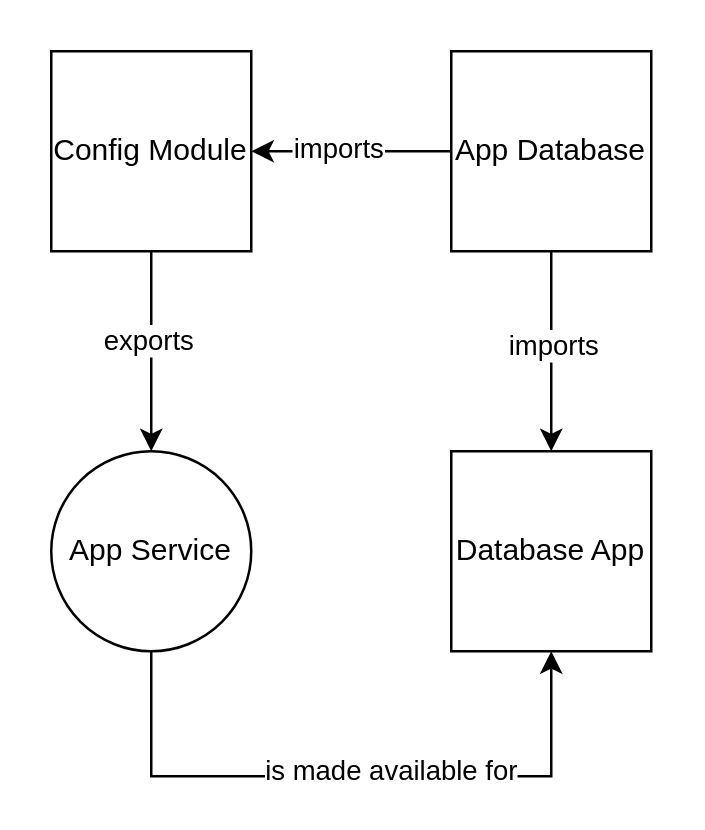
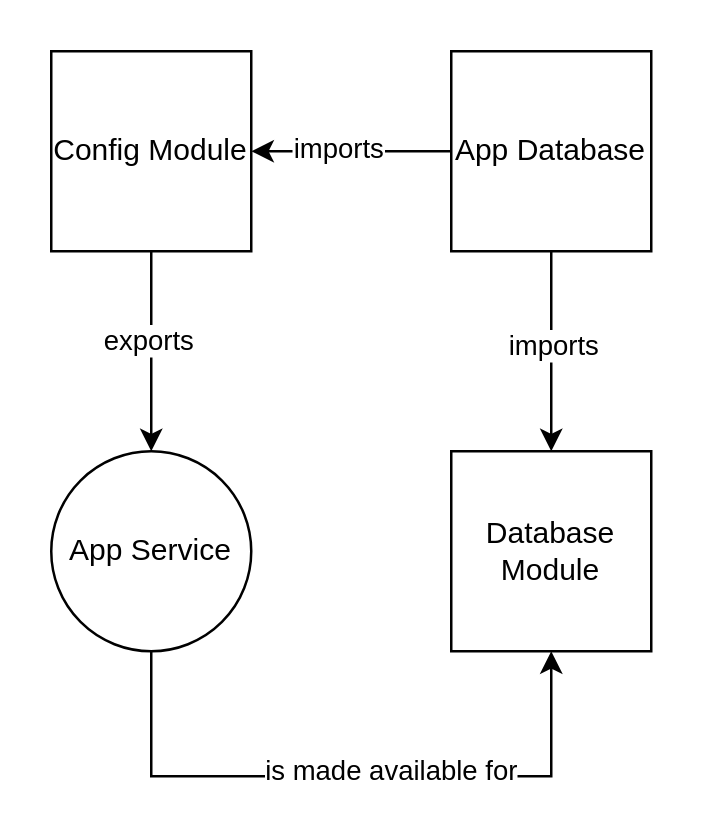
- <mxCell id="13" value="Database App" style="whiteSpace=wrap;html=1;aspect=fixed;" vertex="1" parent="1"><mxGeometry x="180" y="180" width="80" height="80" as="geometry" /></mxCell>
+ <mxCell id="13" value="Database Module" style="whiteSpace=wrap;html=1;aspect=fixed;" vertex="1" parent="1"><mxGeometry x="180" y="180" width="80" height="80" as="geometry" /></mxCell>
